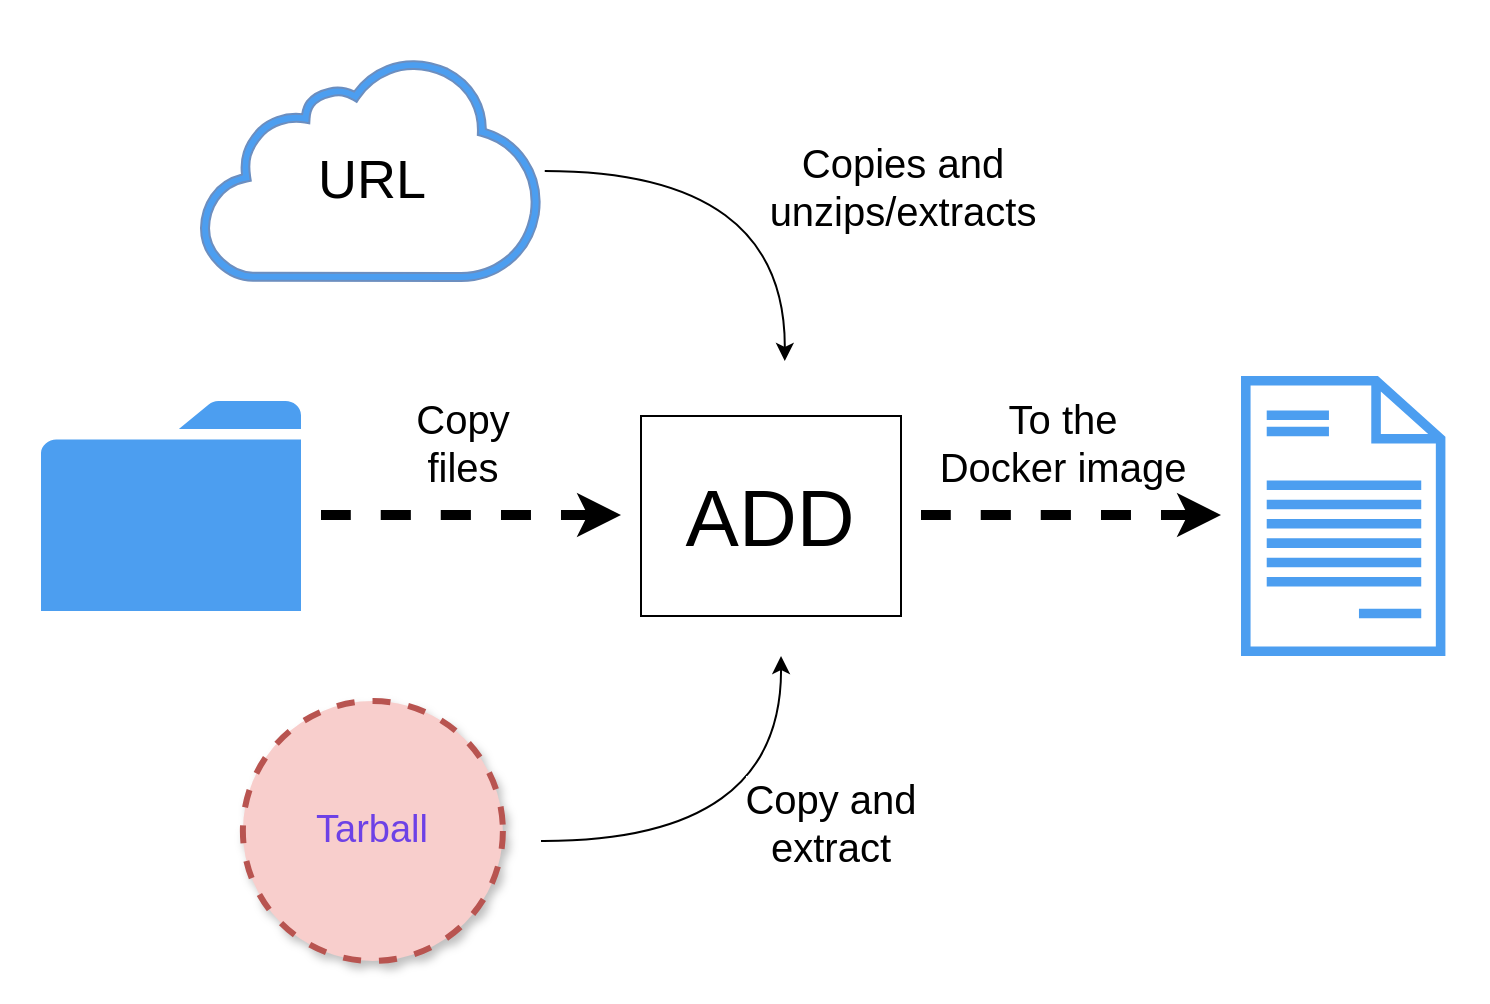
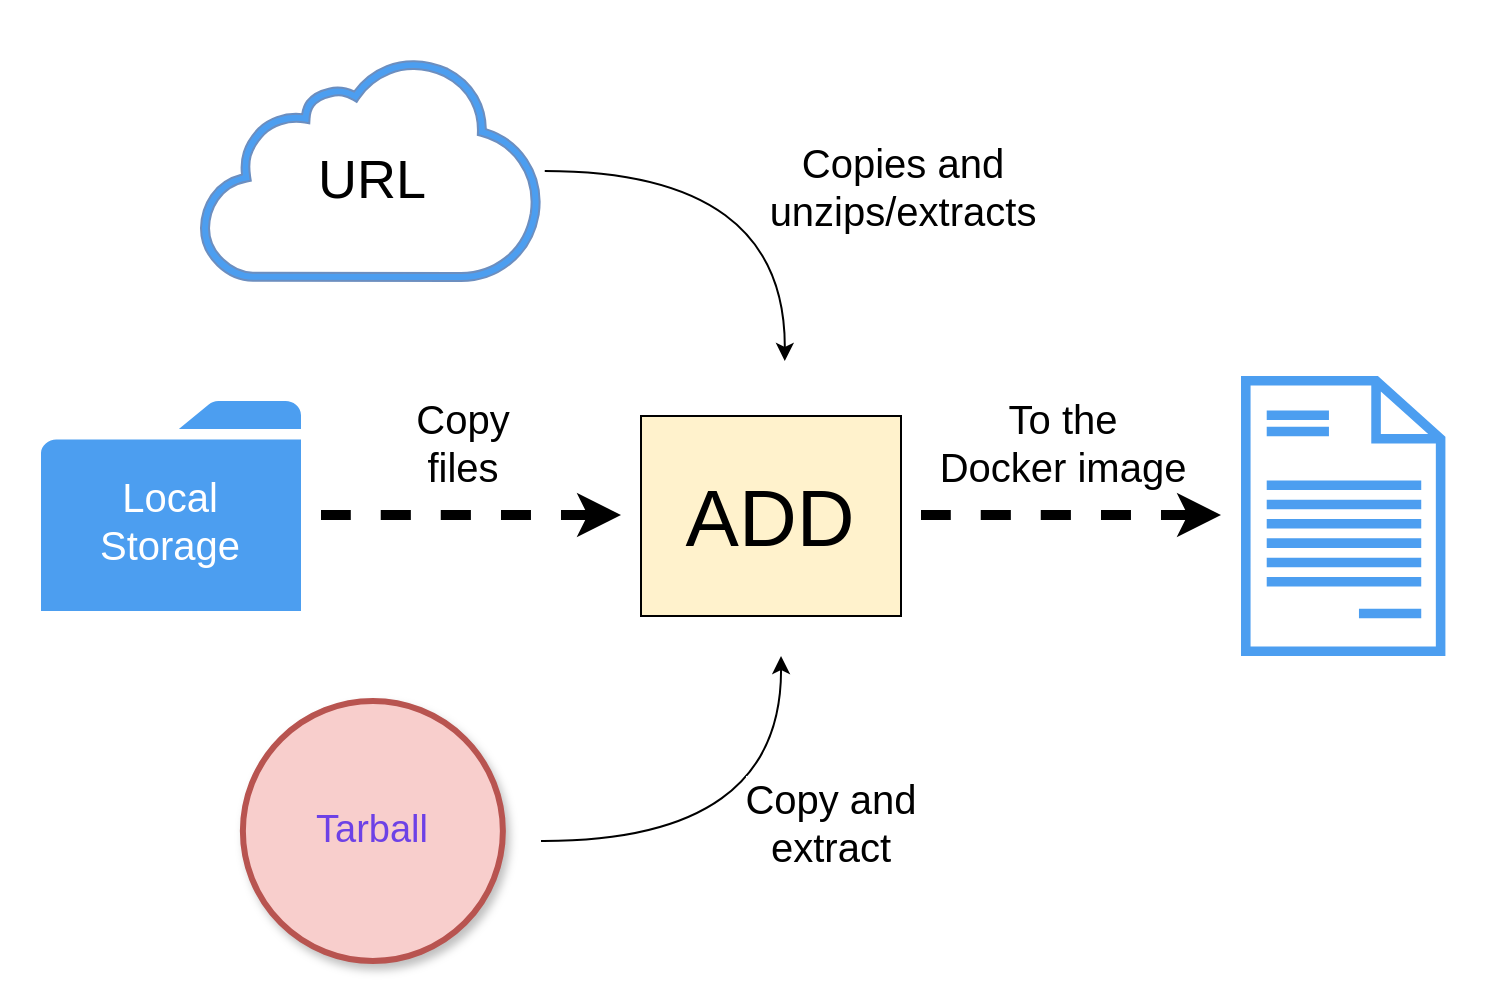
- <mxCell id="10" value="&lt;font size=&quot;1&quot; style=&quot;&quot;&gt;&lt;span style=&quot;font-size: 40px;&quot;&gt;ADD&lt;/span&gt;&lt;/font&gt;" style="rounded=0;whiteSpace=wrap;html=1;" vertex="1" parent="1"><mxGeometry x="320" y="207.5" width="130" height="100" as="geometry" /></mxCell>
+ <mxCell id="10" value="&lt;font size=&quot;1&quot; style=&quot;&quot;&gt;&lt;span style=&quot;font-size: 40px;&quot;&gt;ADD&lt;/span&gt;&lt;/font&gt;" style="rounded=0;whiteSpace=wrap;html=1;fillColor=#fff2cc;" vertex="1" parent="1"><mxGeometry x="320" y="207.5" width="130" height="100" as="geometry" /></mxCell>
+ <mxCell id="16" value="&lt;font color=&quot;#ffffff&quot; style=&quot;font-size: 20px;&quot;&gt;Local Storage&lt;/font&gt;" style="text;strokeColor=none;align=center;fillColor=none;html=1;verticalAlign=middle;whiteSpace=wrap;rounded=0;" vertex="1" parent="14"><mxGeometry x="35" y="45" width="60" height="30" as="geometry" /></mxCell>
- <mxCell id="13" value="&lt;font style=&quot;font-size: 19px;&quot;&gt;Tarball&lt;/font&gt;" style="ellipse;whiteSpace=wrap;html=1;aspect=fixed;fillStyle=auto;fillColor=#f8cecc;strokeColor=#b85450;fontColor=#6d41e6;labelBorderColor=none;strokeWidth=3;shadow=1;dashed=1;" vertex="1" parent="1"><mxGeometry x="120.94" y="350" width="130" height="130" as="geometry" /></mxCell>
+ <mxCell id="13" value="&lt;font style=&quot;font-size: 19px;&quot;&gt;Tarball&lt;/font&gt;" style="ellipse;whiteSpace=wrap;html=1;aspect=fixed;fillStyle=auto;fillColor=#f8cecc;strokeColor=#b85450;fontColor=#6d41e6;labelBorderColor=none;strokeWidth=3;shadow=1;" vertex="1" parent="1"><mxGeometry x="120.94" y="350" width="130" height="130" as="geometry" /></mxCell>
